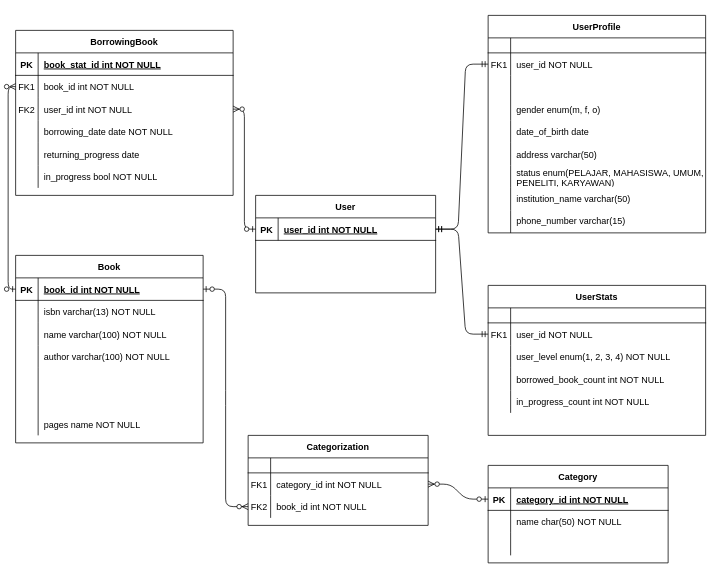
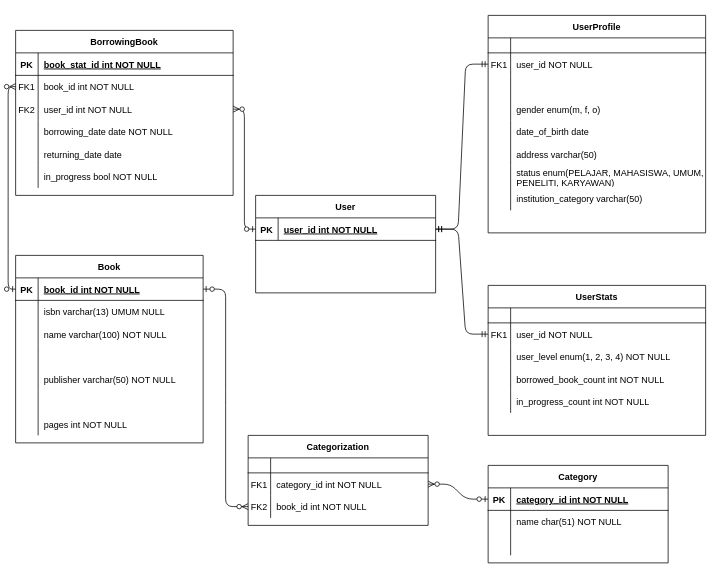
- <mxCell id="89" value="returning_progress date" style="shape=partialRectangle;overflow=hidden;connectable=0;fillColor=none;top=0;left=0;bottom=0;right=0;align=left;spacingLeft=6;" parent="87" vertex="1"><mxGeometry x="30" width="260" height="30" as="geometry"><mxRectangle width="260" height="30" as="alternateBounds" /></mxGeometry></mxCell>
+ <mxCell id="89" value="returning_date date" style="shape=partialRectangle;overflow=hidden;connectable=0;fillColor=none;top=0;left=0;bottom=0;right=0;align=left;spacingLeft=6;" parent="87" vertex="1"><mxGeometry x="30" width="260" height="30" as="geometry"><mxRectangle width="260" height="30" as="alternateBounds" /></mxGeometry></mxCell>
- <mxCell id="46" value="institution_name varchar(50)" style="shape=partialRectangle;overflow=hidden;connectable=0;fillColor=none;top=0;left=0;bottom=0;right=0;align=left;spacingLeft=6;whiteSpace=wrap;" parent="44" vertex="1"><mxGeometry x="30" width="260" height="30" as="geometry" /></mxCell>
+ <mxCell id="46" value="institution_category varchar(50)" style="shape=partialRectangle;overflow=hidden;connectable=0;fillColor=none;top=0;left=0;bottom=0;right=0;align=left;spacingLeft=6;whiteSpace=wrap;" parent="44" vertex="1"><mxGeometry x="30" width="260" height="30" as="geometry" /></mxCell>
- <mxCell id="49" value="phone_number varchar(15)" style="shape=partialRectangle;overflow=hidden;connectable=0;fillColor=none;top=0;left=0;bottom=0;right=0;align=left;spacingLeft=6;whiteSpace=wrap;" parent="47" vertex="1"><mxGeometry x="30" width="260" height="30" as="geometry" /></mxCell>
- <mxCell id="8" value="isbn varchar(13) NOT NULL" style="shape=partialRectangle;overflow=hidden;connectable=0;fillColor=none;top=0;left=0;bottom=0;right=0;align=left;spacingLeft=6;" parent="6" vertex="1"><mxGeometry x="30" width="220" height="30" as="geometry" /></mxCell>
+ <mxCell id="8" value="isbn varchar(13) UMUM NULL" style="shape=partialRectangle;overflow=hidden;connectable=0;fillColor=none;top=0;left=0;bottom=0;right=0;align=left;spacingLeft=6;" parent="6" vertex="1"><mxGeometry x="30" width="220" height="30" as="geometry" /></mxCell>
- <mxCell id="14" value="author varchar(100) NOT NULL" style="shape=partialRectangle;overflow=hidden;connectable=0;fillColor=none;top=0;left=0;bottom=0;right=0;align=left;spacingLeft=6;" parent="12" vertex="1"><mxGeometry x="30" width="220" height="30" as="geometry" /></mxCell>
+ <mxCell id="17" value="publisher varchar(50) NOT NULL" style="shape=partialRectangle;overflow=hidden;connectable=0;fillColor=none;top=0;left=0;bottom=0;right=0;align=left;spacingLeft=6;" parent="15" vertex="1"><mxGeometry x="30" width="220" height="30" as="geometry" /></mxCell>
- <mxCell id="22" value="pages name NOT NULL" style="shape=partialRectangle;overflow=hidden;connectable=0;fillColor=none;top=0;left=0;bottom=0;right=0;align=left;spacingLeft=6;" parent="20" vertex="1"><mxGeometry x="30" width="220" height="30" as="geometry" /></mxCell>
+ <mxCell id="22" value="pages int NOT NULL" style="shape=partialRectangle;overflow=hidden;connectable=0;fillColor=none;top=0;left=0;bottom=0;right=0;align=left;spacingLeft=6;" parent="20" vertex="1"><mxGeometry x="30" width="220" height="30" as="geometry" /></mxCell>
- <mxCell id="103" value="name char(50) NOT NULL" style="shape=partialRectangle;overflow=hidden;connectable=0;fillColor=none;top=0;left=0;bottom=0;right=0;align=left;spacingLeft=6;" parent="101" vertex="1"><mxGeometry x="30" width="210" height="30" as="geometry" /></mxCell>
+ <mxCell id="103" value="name char(51) NOT NULL" style="shape=partialRectangle;overflow=hidden;connectable=0;fillColor=none;top=0;left=0;bottom=0;right=0;align=left;spacingLeft=6;" parent="101" vertex="1"><mxGeometry x="30" width="210" height="30" as="geometry" /></mxCell>
